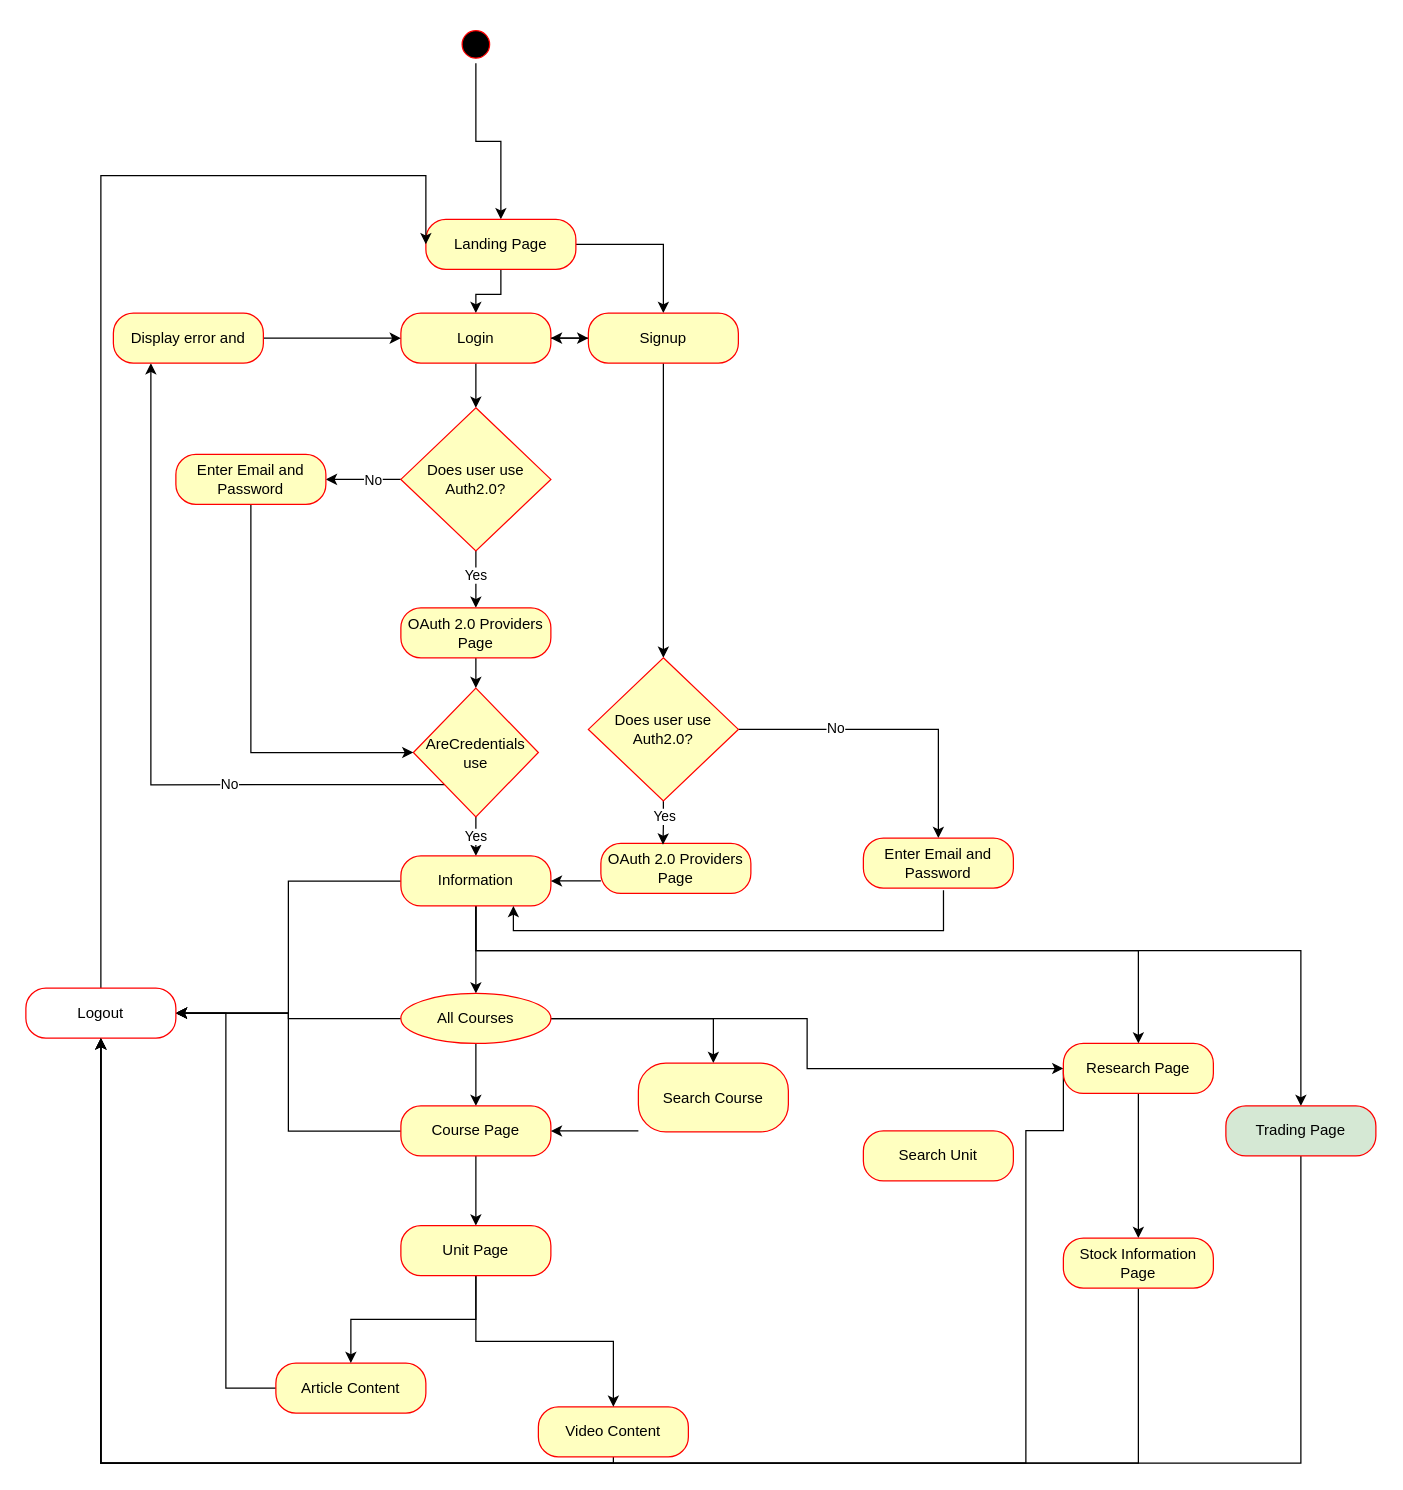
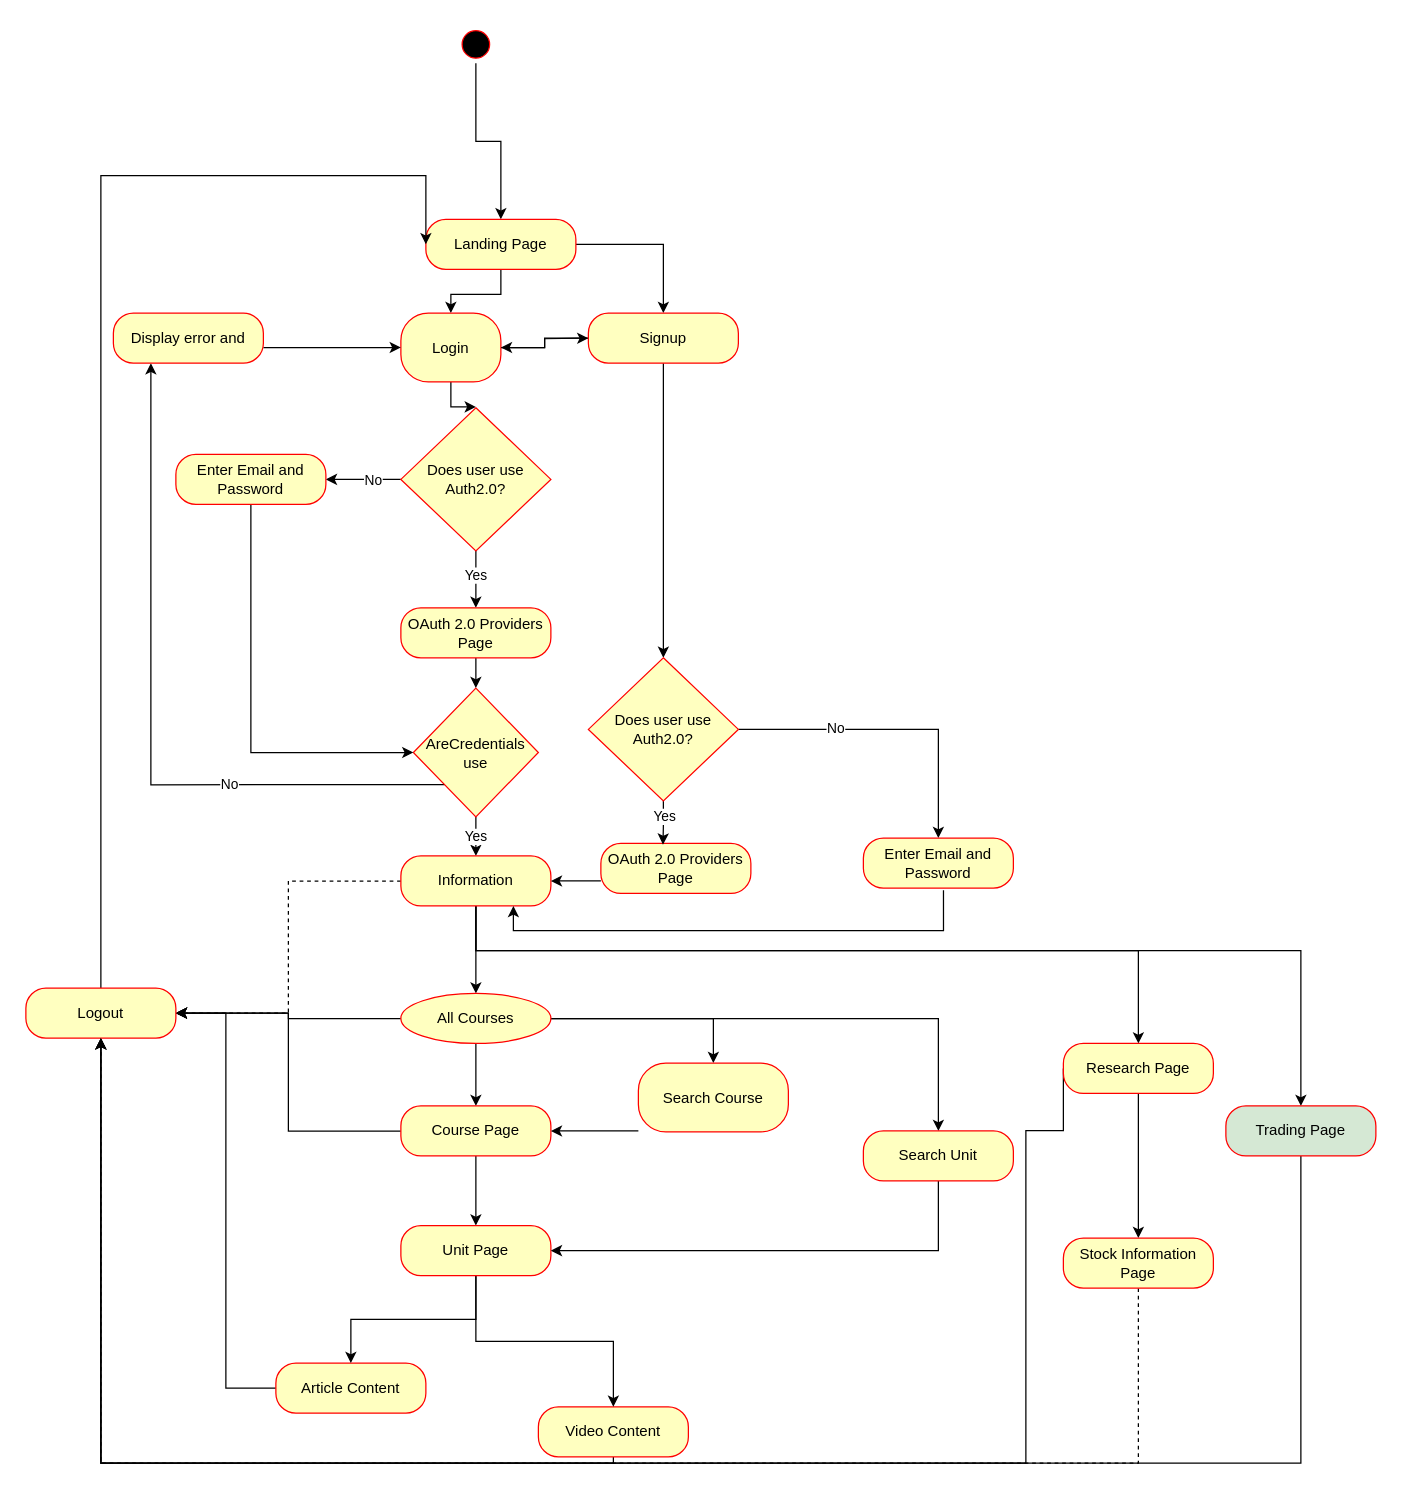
- <mxCell id="9" value="Login" style="rounded=1;whiteSpace=wrap;html=1;arcSize=40;fontColor=#000000;fillColor=#ffffc0;strokeColor=#ff0000;" parent="1" vertex="1"><mxGeometry x="320" y="250" width="120" height="40" as="geometry" /></mxCell>
+ <mxCell id="9" value="Login" style="rounded=1;whiteSpace=wrap;html=1;arcSize=40;fontColor=#000000;fillColor=#ffffc0;strokeColor=#ff0000;" parent="1" vertex="1"><mxGeometry x="320" y="250" width="80" height="55" as="geometry" /></mxCell>
- <mxCell id="18" style="edgeStyle=orthogonalEdgeStyle;rounded=0;orthogonalLoop=1;jettySize=auto;html=1;entryX=1;entryY=0.5;entryDx=0;entryDy=0;" parent="1" source="21" target="55" edge="1"><mxGeometry relative="1" as="geometry" /></mxCell>
+ <mxCell id="18" style="edgeStyle=orthogonalEdgeStyle;rounded=0;orthogonalLoop=1;jettySize=auto;html=1;entryX=1;entryY=0.5;entryDx=0;entryDy=0;dashed=1;" parent="1" source="21" target="55" edge="1"><mxGeometry relative="1" as="geometry" /></mxCell>
- <mxCell id="55" value="Logout" style="rounded=1;whiteSpace=wrap;html=1;arcSize=40;fontColor=#000000;fillColor=#ffffff;strokeColor=#ff0000;" parent="1" vertex="1"><mxGeometry x="20" y="790" width="120" height="40" as="geometry" /></mxCell>
+ <mxCell id="55" value="Logout" style="rounded=1;whiteSpace=wrap;html=1;arcSize=40;fontColor=#000000;fillColor=#ffffc0;strokeColor=#ff0000;" parent="1" vertex="1"><mxGeometry x="20" y="790" width="120" height="40" as="geometry" /></mxCell>
- <mxCell id="26" style="edgeStyle=orthogonalEdgeStyle;rounded=0;orthogonalLoop=1;jettySize=auto;html=1;" parent="1" source="28" target="65" edge="1"><mxGeometry relative="1" as="geometry" /></mxCell>
+ <mxCell id="26" style="edgeStyle=orthogonalEdgeStyle;rounded=0;orthogonalLoop=1;jettySize=auto;html=1;entryX=0.5;entryY=0;entryDx=0;entryDy=0;" parent="1" source="28" target="60" edge="1"><mxGeometry relative="1" as="geometry" /></mxCell>
+ <mxCell id="59" style="edgeStyle=orthogonalEdgeStyle;rounded=0;orthogonalLoop=1;jettySize=auto;html=1;entryX=1;entryY=0.5;entryDx=0;entryDy=0;" parent="1" source="60" target="58" edge="1"><mxGeometry relative="1" as="geometry"><Array as="points"><mxPoint x="750" y="1000" /></Array></mxGeometry></mxCell>
- <mxCell id="68" style="edgeStyle=orthogonalEdgeStyle;rounded=0;orthogonalLoop=1;jettySize=auto;html=1;" edge="1" parent="1" source="69" target="55"><mxGeometry relative="1" as="geometry"><Array as="points"><mxPoint x="910" y="1170" /><mxPoint x="80" y="1170" /></Array></mxGeometry></mxCell>
+ <mxCell id="68" style="edgeStyle=orthogonalEdgeStyle;rounded=0;orthogonalLoop=1;jettySize=auto;html=1;dashed=1;" edge="1" parent="1" source="69" target="55"><mxGeometry relative="1" as="geometry"><Array as="points"><mxPoint x="910" y="1170" /><mxPoint x="80" y="1170" /></Array></mxGeometry></mxCell>
